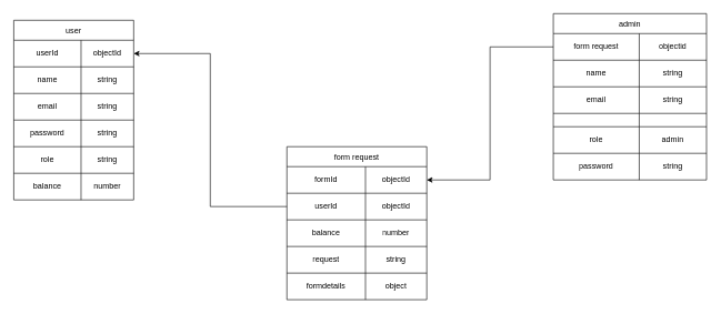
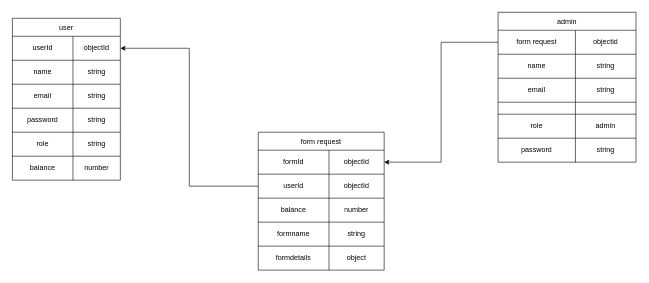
- <mxCell id="32" value="request" style="shape=partialRectangle;html=1;whiteSpace=wrap;connectable=0;strokeColor=inherit;overflow=hidden;fillColor=none;top=0;left=0;bottom=0;right=0;pointerEvents=1;" vertex="1" parent="31"><mxGeometry width="118" height="40" as="geometry"><mxRectangle width="118" height="40" as="alternateBounds" /></mxGeometry></mxCell>
+ <mxCell id="32" value="formname" style="shape=partialRectangle;html=1;whiteSpace=wrap;connectable=0;strokeColor=inherit;overflow=hidden;fillColor=none;top=0;left=0;bottom=0;right=0;pointerEvents=1;" vertex="1" parent="31"><mxGeometry width="118" height="40" as="geometry"><mxRectangle width="118" height="40" as="alternateBounds" /></mxGeometry></mxCell>
